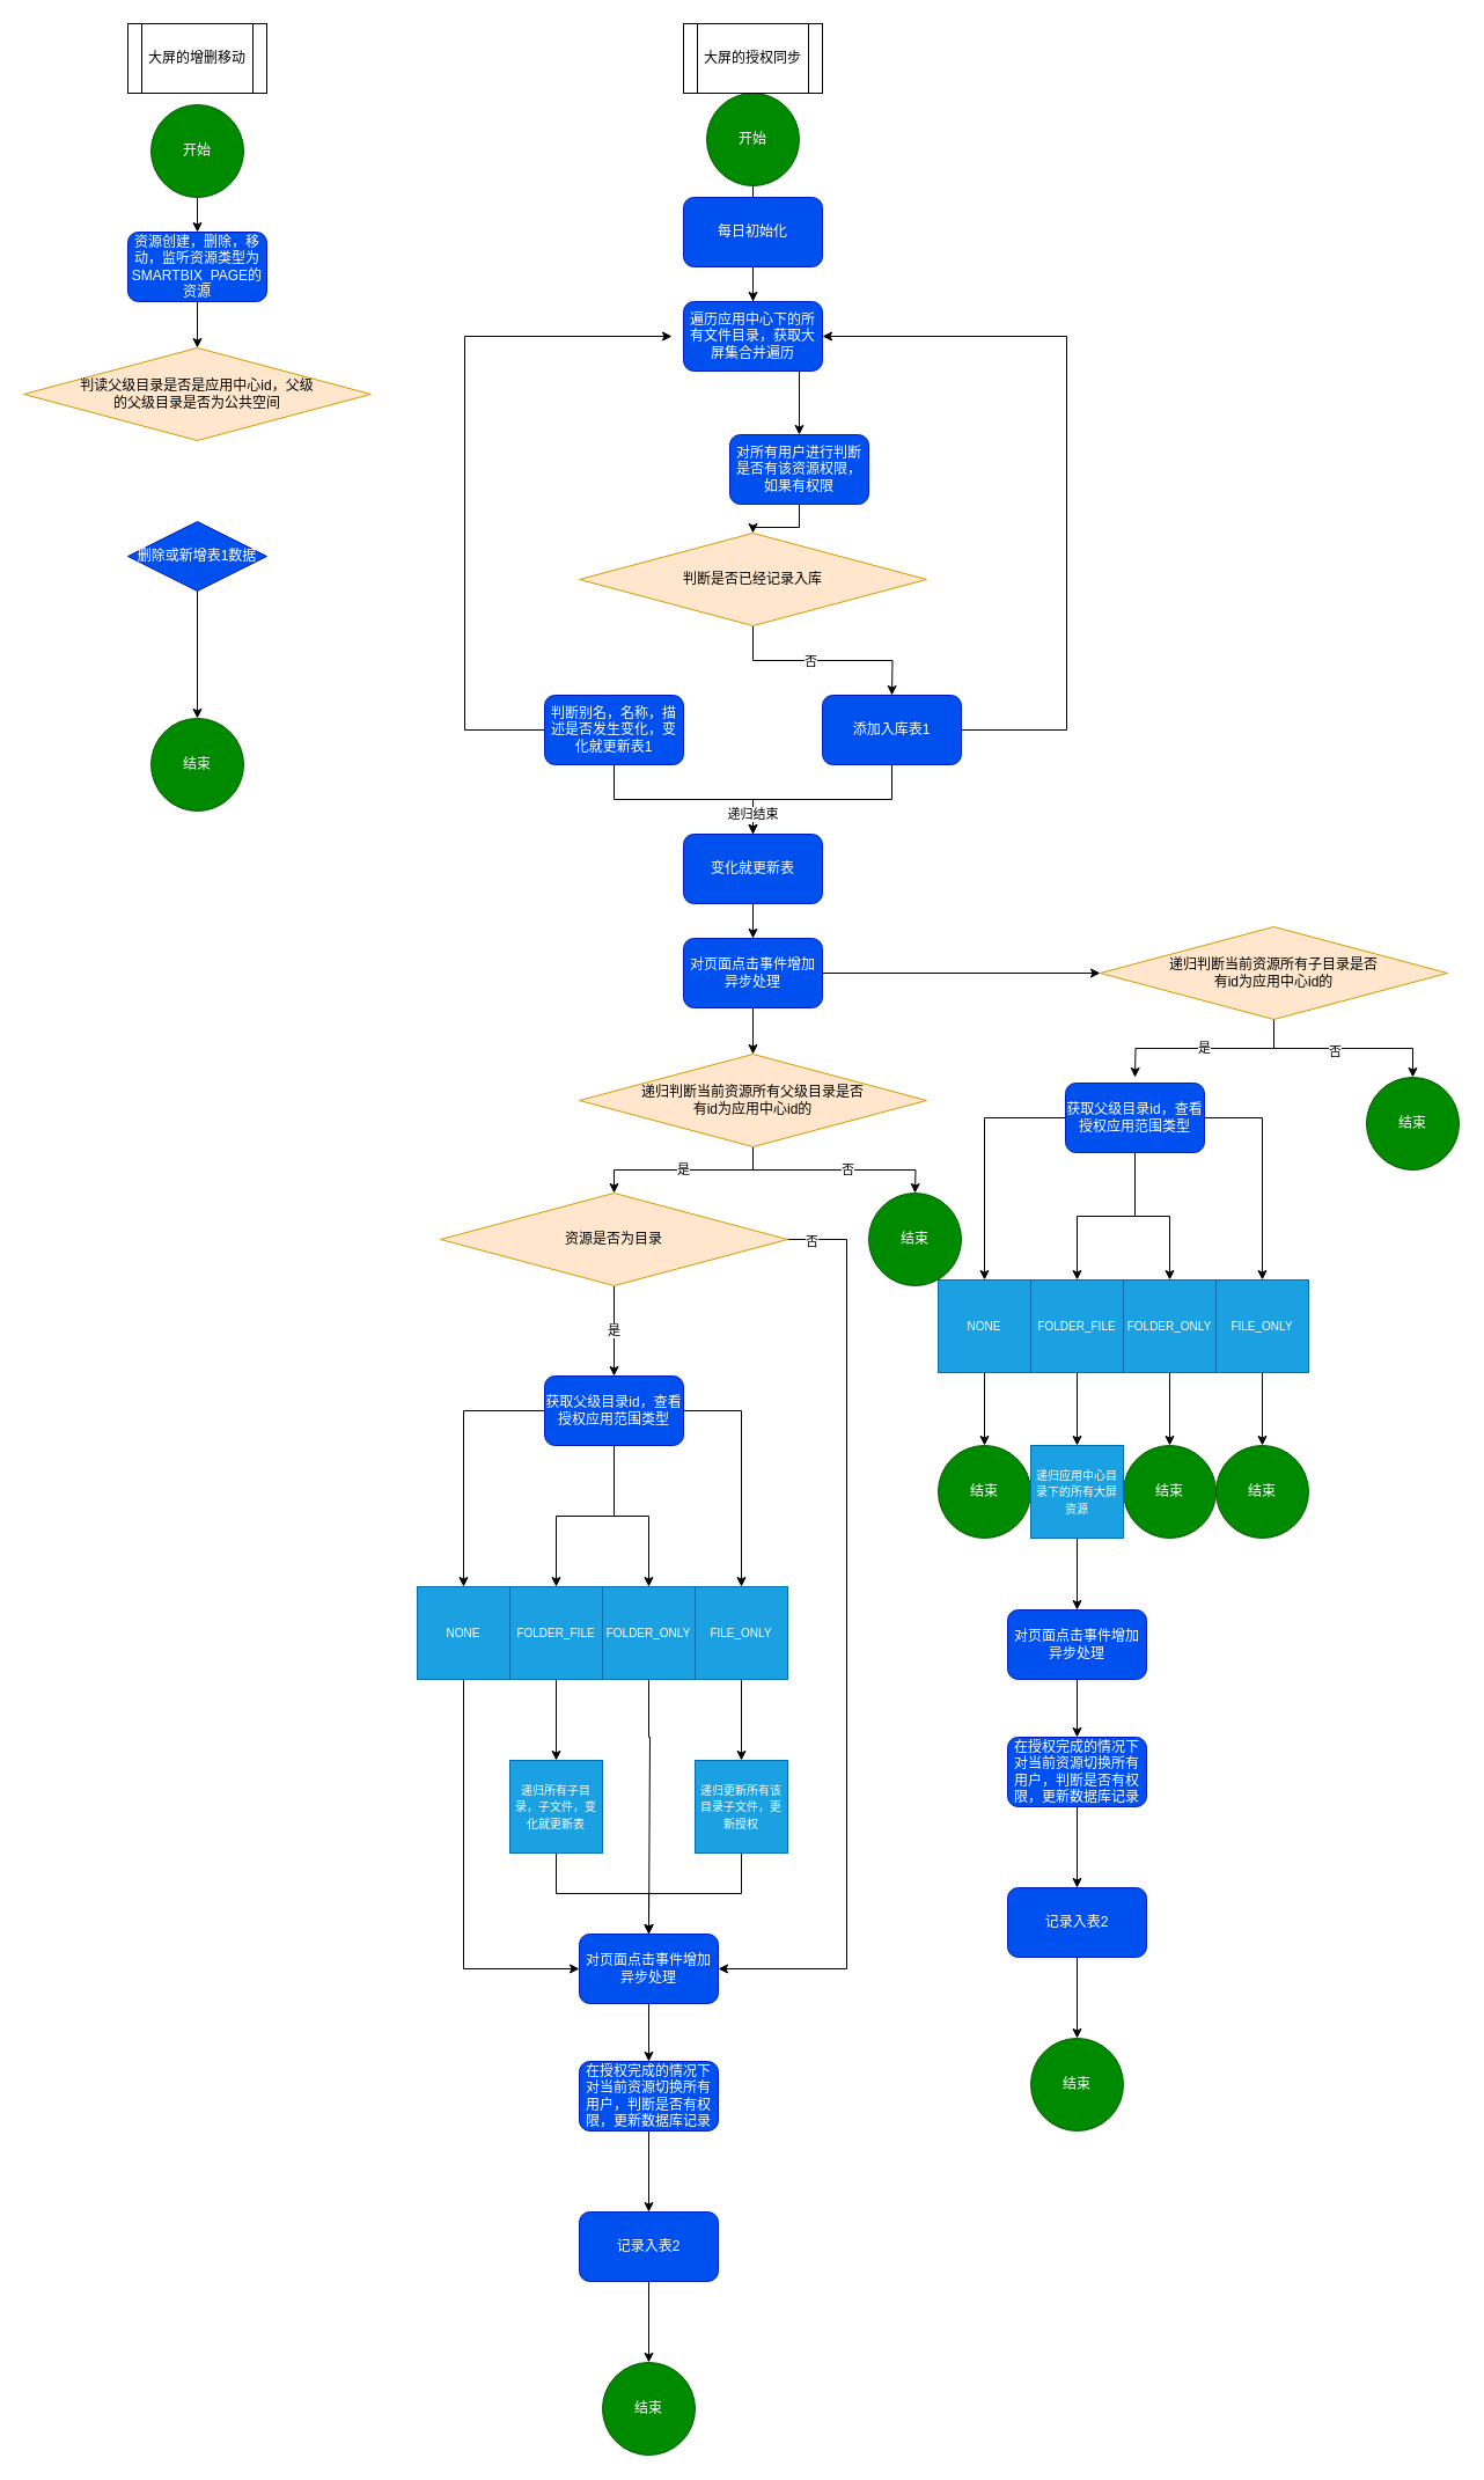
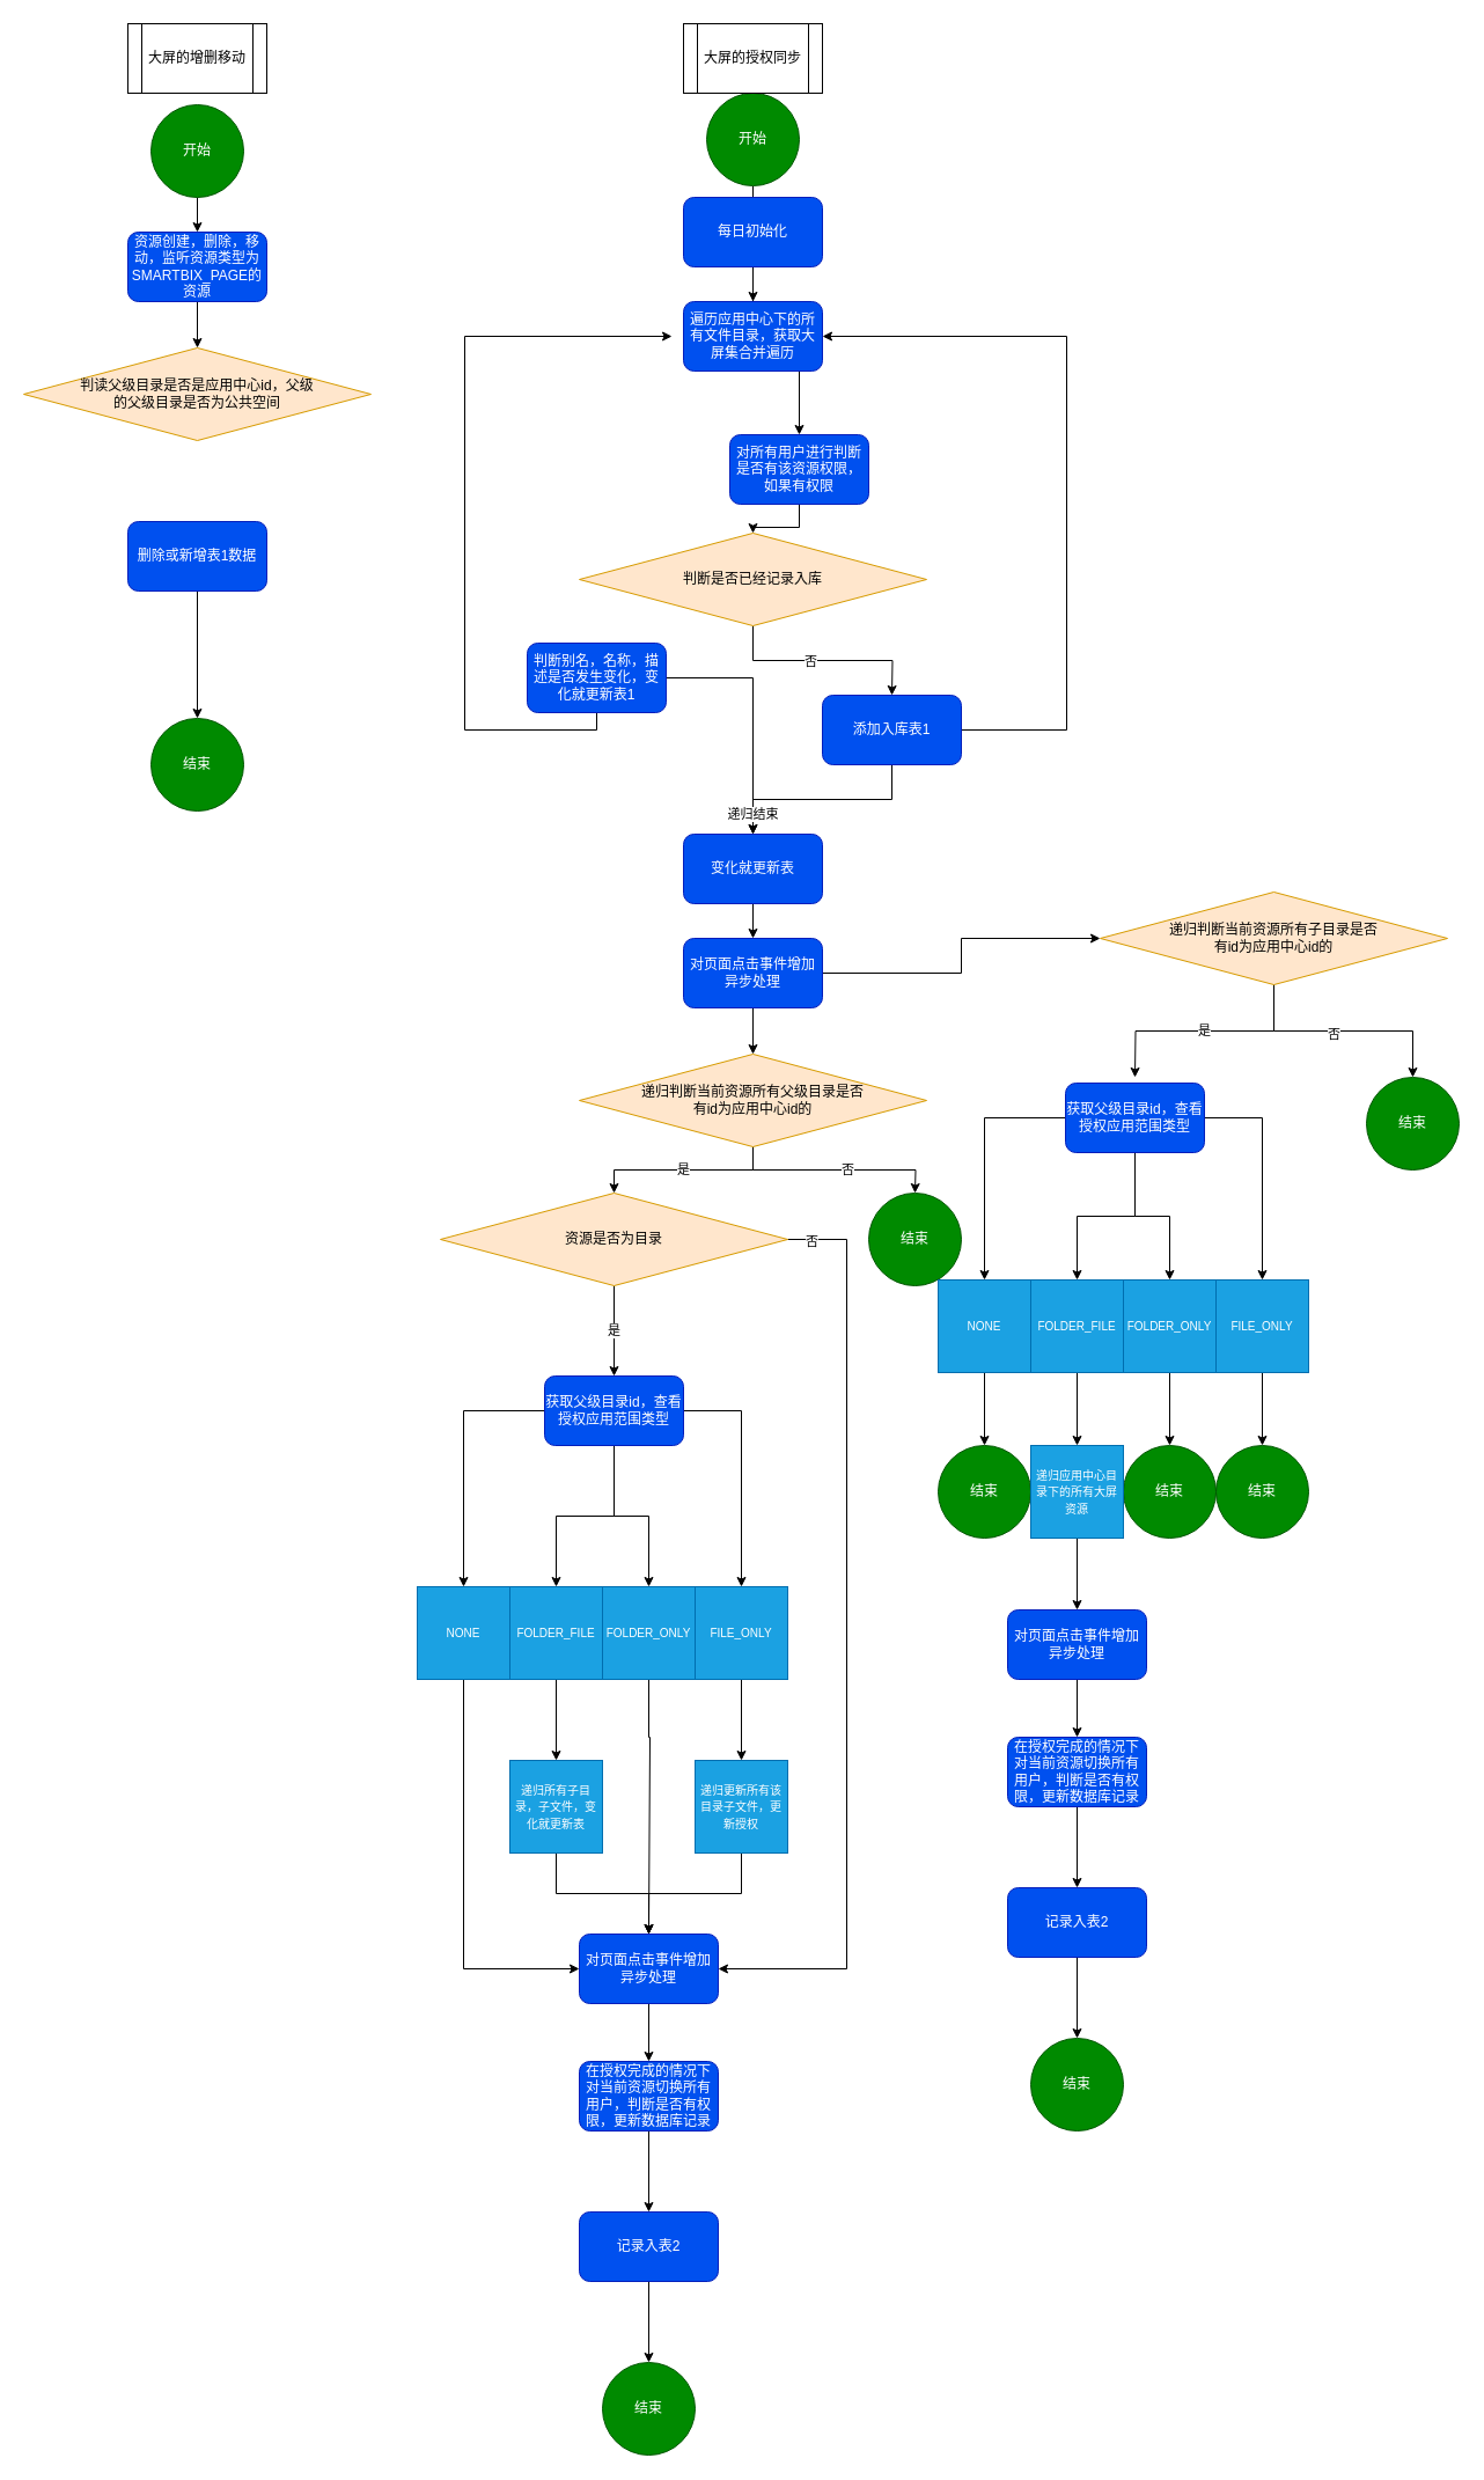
- <mxCell id="7" value="删除或新增表1数据" style="rhombus;whiteSpace=wrap;html=1;fillColor=#0050ef;fontColor=#ffffff;strokeColor=#001DBC;" parent="1" vertex="1"><mxGeometry x="110" y="450" width="120" height="60" as="geometry" /></mxCell>
+ <mxCell id="7" value="删除或新增表1数据" style="rounded=1;whiteSpace=wrap;html=1;fillColor=#0050ef;fontColor=#ffffff;strokeColor=#001DBC;" parent="1" vertex="1"><mxGeometry x="110" y="450" width="120" height="60" as="geometry" /></mxCell>
- <mxCell id="28" value="判断别名，名称，描述是否发生变化，变化就更新表1" style="rounded=1;whiteSpace=wrap;html=1;fillColor=#0050ef;fontColor=#ffffff;strokeColor=#001DBC;" parent="1" vertex="1"><mxGeometry x="470" y="600" width="120" height="60" as="geometry" /></mxCell>
+ <mxCell id="28" value="判断别名，名称，描述是否发生变化，变化就更新表1" style="rounded=1;whiteSpace=wrap;html=1;fillColor=#0050ef;fontColor=#ffffff;strokeColor=#001DBC;" parent="1" vertex="1"><mxGeometry x="455" y="555" width="120" height="60" as="geometry" /></mxCell>
- <mxCell id="66" value="&lt;font color=&quot;#000000&quot;&gt;递归判断当前资源所有子目录是否&lt;br&gt;有id为应用中心id的&lt;/font&gt;" style="rhombus;whiteSpace=wrap;html=1;fillColor=#ffe6cc;strokeColor=#d79b00;" vertex="1" parent="1"><mxGeometry x="950" y="800" width="300" height="80" as="geometry" /></mxCell>
+ <mxCell id="66" value="&lt;font color=&quot;#000000&quot;&gt;递归判断当前资源所有子目录是否&lt;br&gt;有id为应用中心id的&lt;/font&gt;" style="rhombus;whiteSpace=wrap;html=1;fillColor=#ffe6cc;strokeColor=#d79b00;" vertex="1" parent="1"><mxGeometry x="950" y="770" width="300" height="80" as="geometry" /></mxCell>
